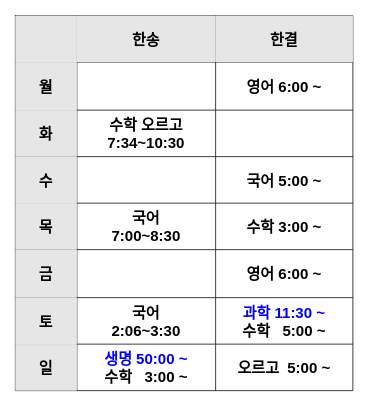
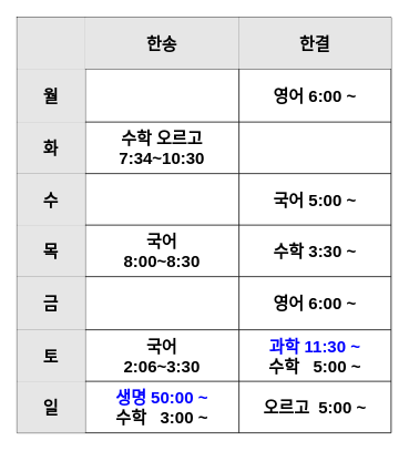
- <mxCell id="21" value="국어&lt;br style=&quot;font-size: 20px;&quot;&gt;7:00~8:30" style="shape=partialRectangle;html=1;whiteSpace=wrap;connectable=0;overflow=hidden;fillColor=none;top=0;left=0;bottom=0;right=0;pointerEvents=1;fontSize=20;fontStyle=1" parent="19" vertex="1"><mxGeometry x="82" width="185" height="62" as="geometry"><mxRectangle width="185" height="62" as="alternateBounds" /></mxGeometry></mxCell>
+ <mxCell id="21" value="국어&lt;br style=&quot;font-size: 20px;&quot;&gt;8:00~8:30" style="shape=partialRectangle;html=1;whiteSpace=wrap;connectable=0;overflow=hidden;fillColor=none;top=0;left=0;bottom=0;right=0;pointerEvents=1;fontSize=20;fontStyle=1" parent="19" vertex="1"><mxGeometry x="82" width="185" height="62" as="geometry"><mxRectangle width="185" height="62" as="alternateBounds" /></mxGeometry></mxCell>
- <mxCell id="22" value="수학 3:00 ~" style="shape=partialRectangle;html=1;whiteSpace=wrap;connectable=0;overflow=hidden;fillColor=none;top=0;left=0;bottom=0;right=0;pointerEvents=1;fontSize=20;fontStyle=1" parent="19" vertex="1"><mxGeometry x="267" width="183" height="62" as="geometry"><mxRectangle width="183" height="62" as="alternateBounds" /></mxGeometry></mxCell>
+ <mxCell id="22" value="수학 3:30 ~" style="shape=partialRectangle;html=1;whiteSpace=wrap;connectable=0;overflow=hidden;fillColor=none;top=0;left=0;bottom=0;right=0;pointerEvents=1;fontSize=20;fontStyle=1" parent="19" vertex="1"><mxGeometry x="267" width="183" height="62" as="geometry"><mxRectangle width="183" height="62" as="alternateBounds" /></mxGeometry></mxCell>
